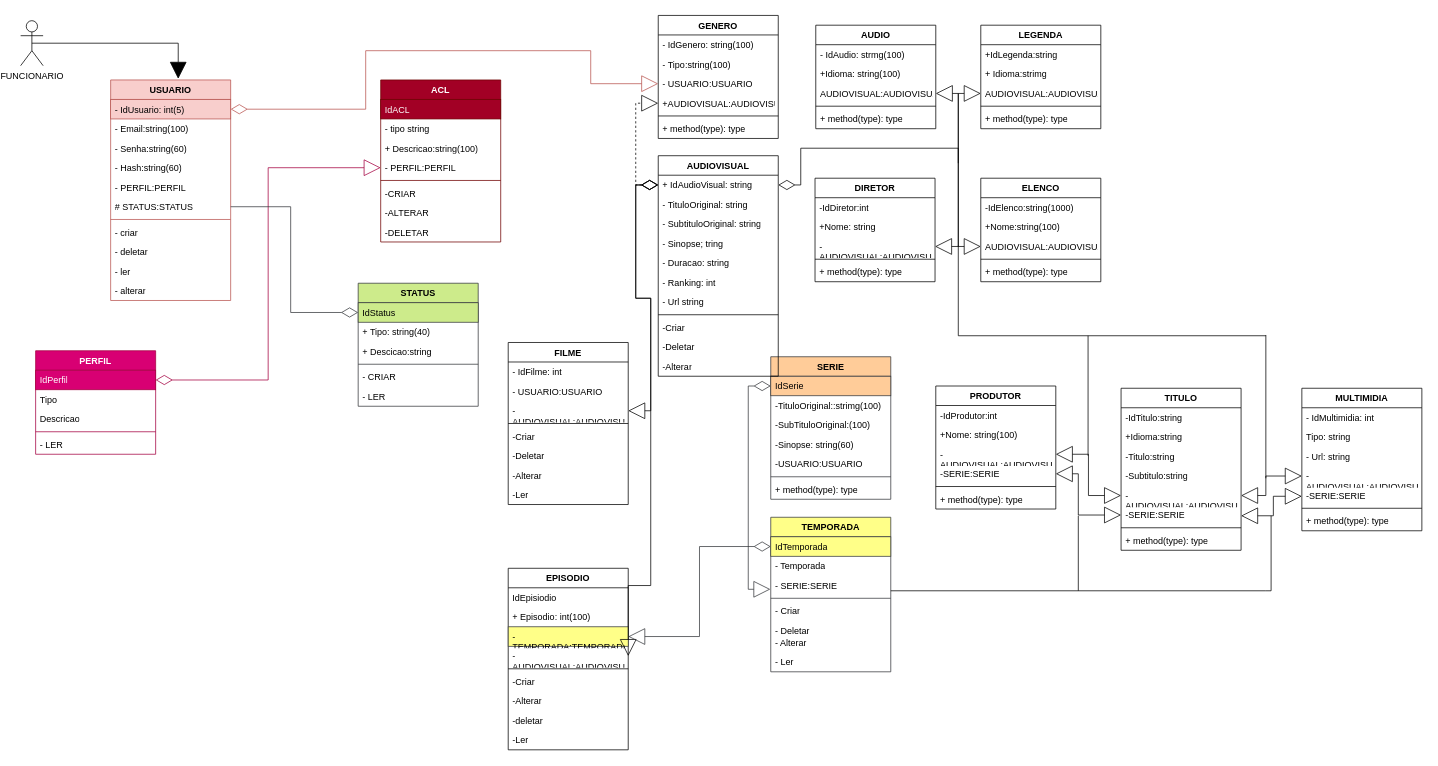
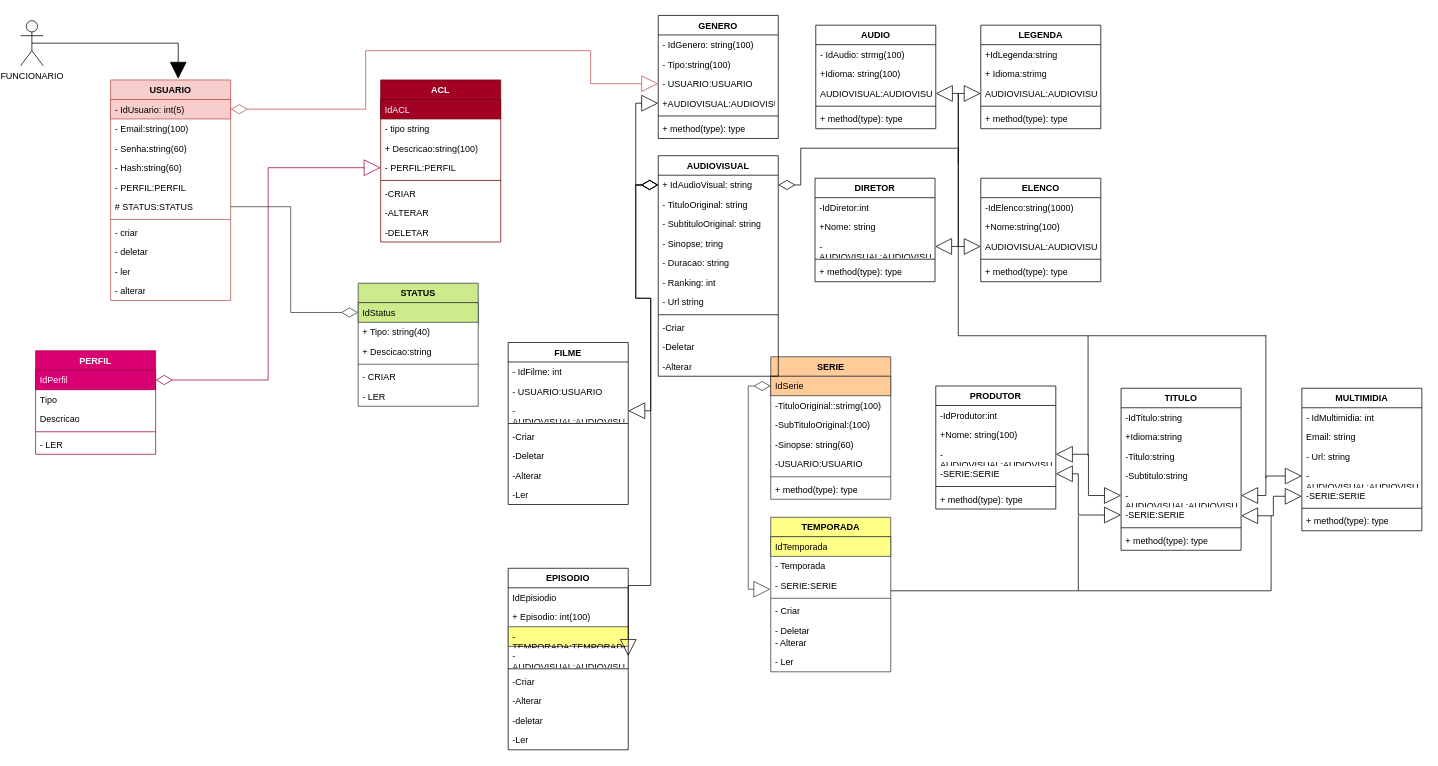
- <mxCell id="145" style="edgeStyle=orthogonalEdgeStyle;rounded=0;orthogonalLoop=1;jettySize=auto;html=1;exitX=0;exitY=0.5;exitDx=0;exitDy=0;entryX=0;entryY=0.5;entryDx=0;entryDy=0;startArrow=diamondThin;startFill=0;endArrow=block;endFill=0;startSize=20;endSize=20;dashed=1;" parent="1" source="82" target="68" edge="1"><mxGeometry relative="1" as="geometry" /></mxCell>
+ <mxCell id="145" style="edgeStyle=orthogonalEdgeStyle;rounded=0;orthogonalLoop=1;jettySize=auto;html=1;exitX=0;exitY=0.5;exitDx=0;exitDy=0;entryX=0;entryY=0.5;entryDx=0;entryDy=0;startArrow=diamondThin;startFill=0;endArrow=block;endFill=0;startSize=20;endSize=20;" parent="1" source="82" target="68" edge="1"><mxGeometry relative="1" as="geometry" /></mxCell>
- <mxCell id="129" value="Tipo: string" style="text;strokeColor=none;fillColor=none;align=left;verticalAlign=top;spacingLeft=4;spacingRight=4;overflow=hidden;rotatable=0;points=[[0,0.5],[1,0.5]];portConstraint=eastwest;whiteSpace=wrap;html=1;" parent="127" vertex="1"><mxGeometry y="52" width="160" height="26" as="geometry" /></mxCell>
+ <mxCell id="129" value="Email: string" style="text;strokeColor=none;fillColor=none;align=left;verticalAlign=top;spacingLeft=4;spacingRight=4;overflow=hidden;rotatable=0;points=[[0,0.5],[1,0.5]];portConstraint=eastwest;whiteSpace=wrap;html=1;" parent="127" vertex="1"><mxGeometry y="52" width="160" height="26" as="geometry" /></mxCell>
- <mxCell id="148" style="edgeStyle=orthogonalEdgeStyle;rounded=0;orthogonalLoop=1;jettySize=auto;html=1;exitX=0;exitY=0.5;exitDx=0;exitDy=0;entryX=1;entryY=0.5;entryDx=0;entryDy=0;startArrow=diamondThin;startFill=0;endArrow=block;endFill=0;endSize=20;startSize=20;fillColor=#cdeb8b;strokeColor=#36393d;" parent="1" source="38" target="138" edge="1"><mxGeometry relative="1" as="geometry" /></mxCell>
